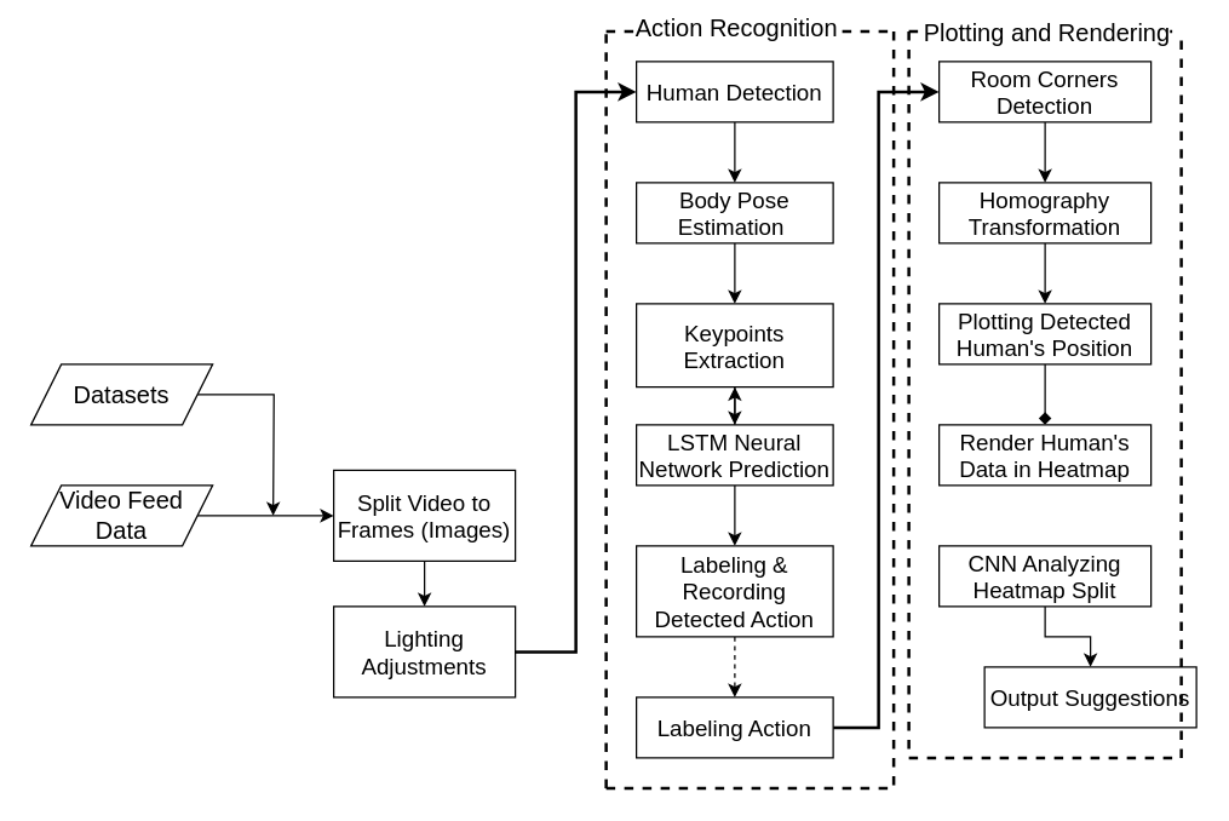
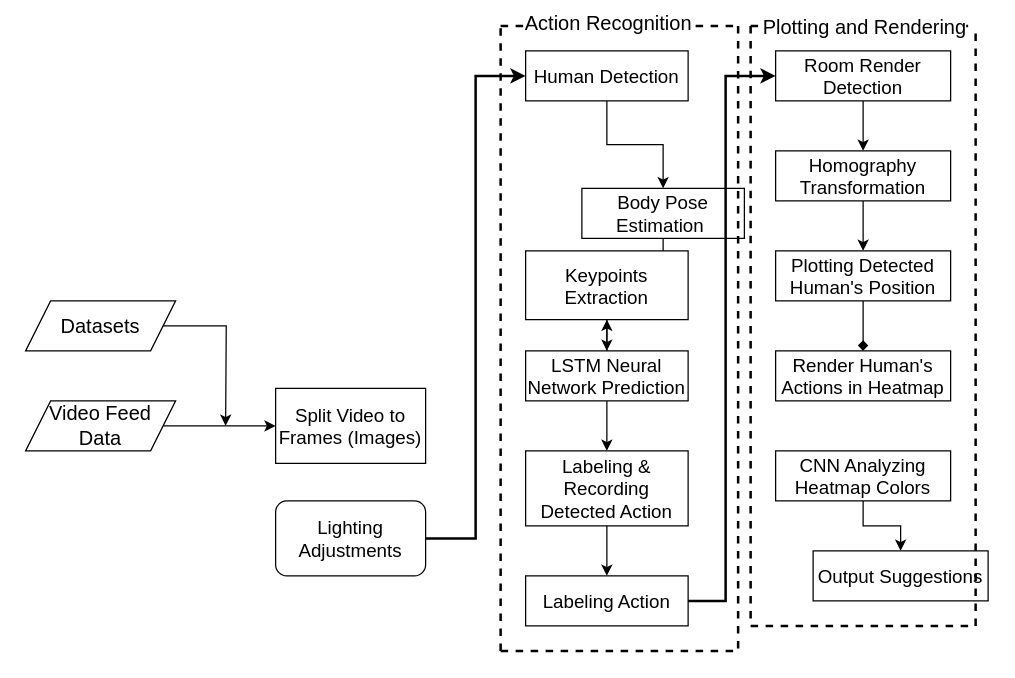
- <mxCell id="24" value="Room Corners Detection" style="whiteSpace=wrap;html=1;fontSize=15;rounded=0;" parent="1" vertex="1"><mxGeometry x="620" y="40" width="140" height="40" as="geometry" /></mxCell>
+ <mxCell id="24" value="Room Render Detection" style="whiteSpace=wrap;html=1;fontSize=15;rounded=0;" parent="1" vertex="1"><mxGeometry x="620" y="40" width="140" height="40" as="geometry" /></mxCell>
- <mxCell id="13" value="Body Pose Estimation&amp;nbsp;" style="whiteSpace=wrap;html=1;fontSize=15;rounded=0;" parent="1" vertex="1"><mxGeometry x="420" y="120" width="130" height="40" as="geometry" /></mxCell>
+ <mxCell id="13" value="Body Pose Estimation&amp;nbsp;" style="whiteSpace=wrap;html=1;fontSize=15;rounded=0;" parent="1" vertex="1"><mxGeometry x="465" y="150" width="130" height="40" as="geometry" /></mxCell>
- <mxCell id="29" value="Render Human's Data in Heatmap" style="whiteSpace=wrap;html=1;fontSize=15;rounded=0;" parent="1" vertex="1"><mxGeometry x="620" y="280" width="140" height="40" as="geometry" /></mxCell>
+ <mxCell id="29" value="Render Human's Actions in Heatmap" style="whiteSpace=wrap;html=1;fontSize=15;rounded=0;" parent="1" vertex="1"><mxGeometry x="620" y="280" width="140" height="40" as="geometry" /></mxCell>
- <mxCell id="31" value="CNN Analyzing Heatmap Split" style="whiteSpace=wrap;html=1;fontSize=15;rounded=0;" parent="1" vertex="1"><mxGeometry x="620" y="360" width="140" height="40" as="geometry" /></mxCell>
+ <mxCell id="31" value="CNN Analyzing Heatmap Colors" style="whiteSpace=wrap;html=1;fontSize=15;rounded=0;" parent="1" vertex="1"><mxGeometry x="620" y="360" width="140" height="40" as="geometry" /></mxCell>
- <mxCell id="6" value="" style="edgeStyle=orthogonalEdgeStyle;rounded=0;orthogonalLoop=1;jettySize=auto;html=1;" parent="1" source="7" target="9" edge="1"><mxGeometry relative="1" as="geometry" /></mxCell>
- <mxCell id="9" value="Lighting Adjustments" style="rounded=0;whiteSpace=wrap;html=1;fontSize=15;" parent="1" vertex="1"><mxGeometry x="220" y="400" width="120" height="60" as="geometry" /></mxCell>
+ <mxCell id="9" value="Lighting Adjustments" style="whiteSpace=wrap;html=1;fontSize=15;rounded=1;" parent="1" vertex="1"><mxGeometry x="220" y="400" width="120" height="60" as="geometry" /></mxCell>
- <mxCell id="19" value="" style="edgeStyle=orthogonalEdgeStyle;rounded=0;orthogonalLoop=1;jettySize=auto;html=1;dashed=1;" parent="1" source="20" target="22" edge="1"><mxGeometry relative="1" as="geometry" /></mxCell>
+ <mxCell id="19" value="" style="edgeStyle=orthogonalEdgeStyle;rounded=0;orthogonalLoop=1;jettySize=auto;html=1;" parent="1" source="20" target="22" edge="1"><mxGeometry relative="1" as="geometry" /></mxCell>
